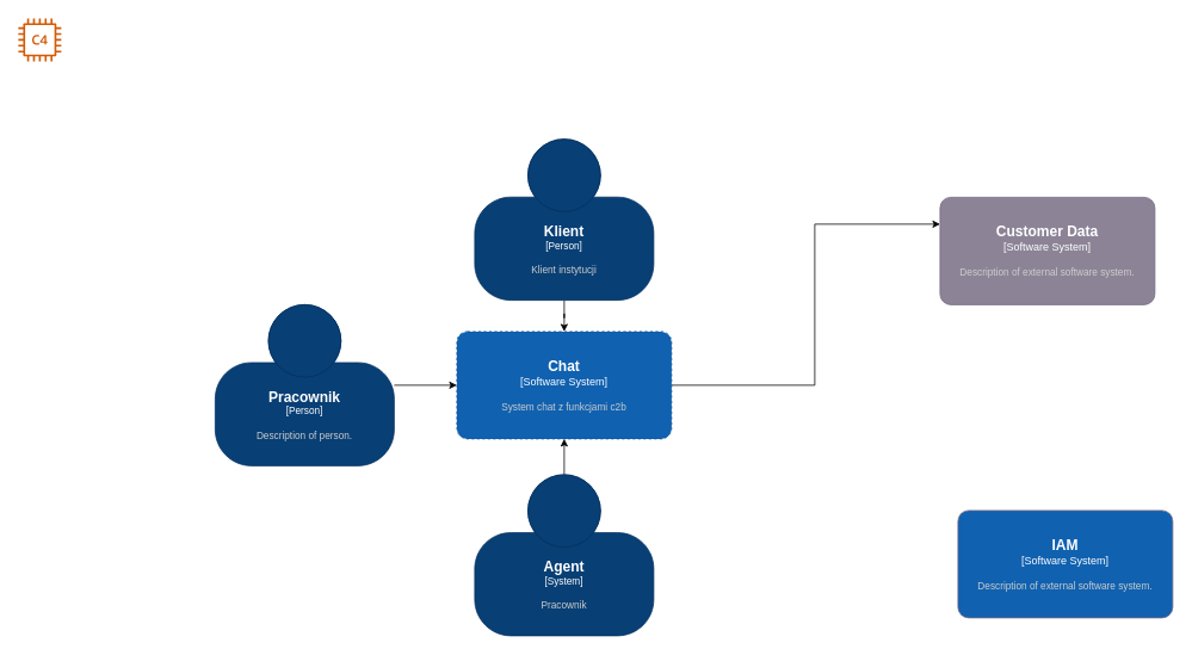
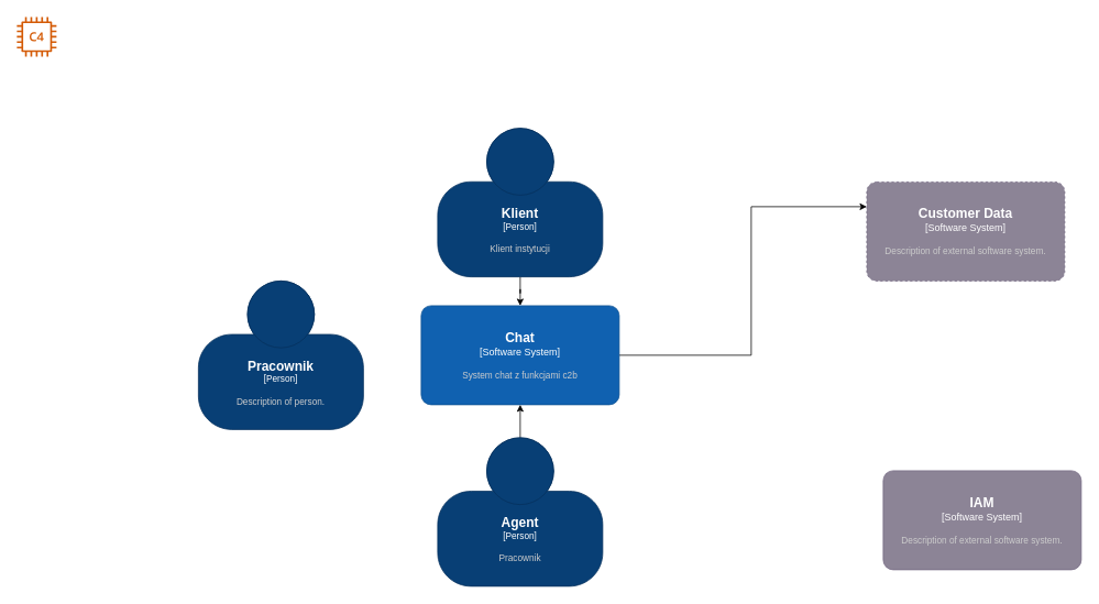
- <mxCell id="6" value="&lt;font style=&quot;font-size: 16px&quot;&gt;&lt;b&gt;Customer Data&lt;/b&gt;&lt;/font&gt;&lt;div&gt;[Software System]&lt;/div&gt;&lt;br&gt;&lt;div&gt;&lt;font style=&quot;font-size: 11px&quot;&gt;&lt;font color=&quot;#cccccc&quot;&gt;Description of external software system.&lt;/font&gt;&lt;/div&gt;" style="rounded=1;whiteSpace=wrap;html=1;labelBackgroundColor=none;fillColor=#8C8496;fontColor=#ffffff;align=center;arcSize=10;strokeColor=#736782;metaEdit=1;resizable=0;points=[[0.25,0,0],[0.5,0,0],[0.75,0,0],[1,0.25,0],[1,0.5,0],[1,0.75,0],[0.75,1,0],[0.5,1,0],[0.25,1,0],[0,0.75,0],[0,0.5,0],[0,0.25,0]];" parent="1" vertex="1"><mxGeometry x="1050" y="220" width="240" height="120" as="geometry" /></mxCell>
+ <mxCell id="6" value="&lt;font style=&quot;font-size: 16px&quot;&gt;&lt;b&gt;Customer Data&lt;/b&gt;&lt;/font&gt;&lt;div&gt;[Software System]&lt;/div&gt;&lt;br&gt;&lt;div&gt;&lt;font style=&quot;font-size: 11px&quot;&gt;&lt;font color=&quot;#cccccc&quot;&gt;Description of external software system.&lt;/font&gt;&lt;/div&gt;" style="rounded=1;whiteSpace=wrap;html=1;labelBackgroundColor=none;fillColor=#8C8496;fontColor=#ffffff;align=center;arcSize=10;strokeColor=#736782;metaEdit=1;resizable=0;points=[[0.25,0,0],[0.5,0,0],[0.75,0,0],[1,0.25,0],[1,0.5,0],[1,0.75,0],[0.75,1,0],[0.5,1,0],[0.25,1,0],[0,0.75,0],[0,0.5,0],[0,0.25,0]];dashed=1;" parent="1" vertex="1"><mxGeometry x="1050" y="220" width="240" height="120" as="geometry" /></mxCell>
- <mxCell id="11" style="edgeStyle=orthogonalEdgeStyle;rounded=0;orthogonalLoop=1;jettySize=auto;html=1;" parent="1" source="12" target="5" edge="1"><mxGeometry relative="1" as="geometry" /></mxCell>
- <mxCell id="5" value="&lt;font style=&quot;font-size: 16px&quot;&gt;&lt;b&gt;Chat&lt;/b&gt;&lt;/font&gt;&lt;div&gt;[Software System]&lt;/div&gt;&lt;br&gt;&lt;div&gt;&lt;font style=&quot;font-size: 11px&quot;&gt;&lt;font color=&quot;#cccccc&quot;&gt;System chat z funkcjami c2b&lt;/font&gt;&lt;/div&gt;" style="rounded=1;whiteSpace=wrap;html=1;labelBackgroundColor=none;fillColor=#1061B0;fontColor=#ffffff;align=center;arcSize=10;strokeColor=#0D5091;metaEdit=1;resizable=0;points=[[0.25,0,0],[0.5,0,0],[0.75,0,0],[1,0.25,0],[1,0.5,0],[1,0.75,0],[0.75,1,0],[0.5,1,0],[0.25,1,0],[0,0.75,0],[0,0.5,0],[0,0.25,0]];dashed=1;" parent="1" vertex="1"><mxGeometry x="510" y="370" width="240" height="120" as="geometry" /></mxCell>
+ <mxCell id="5" value="&lt;font style=&quot;font-size: 16px&quot;&gt;&lt;b&gt;Chat&lt;/b&gt;&lt;/font&gt;&lt;div&gt;[Software System]&lt;/div&gt;&lt;br&gt;&lt;div&gt;&lt;font style=&quot;font-size: 11px&quot;&gt;&lt;font color=&quot;#cccccc&quot;&gt;System chat z funkcjami c2b&lt;/font&gt;&lt;/div&gt;" style="rounded=1;whiteSpace=wrap;html=1;labelBackgroundColor=none;fillColor=#1061B0;fontColor=#ffffff;align=center;arcSize=10;strokeColor=#0D5091;metaEdit=1;resizable=0;points=[[0.25,0,0],[0.5,0,0],[0.75,0,0],[1,0.25,0],[1,0.5,0],[1,0.75,0],[0.75,1,0],[0.5,1,0],[0.25,1,0],[0,0.75,0],[0,0.5,0],[0,0.25,0]];" parent="1" vertex="1"><mxGeometry x="510" y="370" width="240" height="120" as="geometry" /></mxCell>
- <mxCell id="8" value="&lt;font style=&quot;font-size: 16px&quot;&gt;&lt;b&gt;IAM&lt;/b&gt;&lt;/font&gt;&lt;div&gt;[Software System]&lt;/div&gt;&lt;br&gt;&lt;div&gt;&lt;font style=&quot;font-size: 11px&quot;&gt;&lt;font color=&quot;#cccccc&quot;&gt;Description of external software system.&lt;/font&gt;&lt;/div&gt;" style="rounded=1;whiteSpace=wrap;html=1;labelBackgroundColor=none;fillColor=#1061b0;fontColor=#ffffff;align=center;arcSize=10;strokeColor=#736782;metaEdit=1;resizable=0;points=[[0.25,0,0],[0.5,0,0],[0.75,0,0],[1,0.25,0],[1,0.5,0],[1,0.75,0],[0.75,1,0],[0.5,1,0],[0.25,1,0],[0,0.75,0],[0,0.5,0],[0,0.25,0]];" parent="1" vertex="1"><mxGeometry x="1070" y="570" width="240" height="120" as="geometry" /></mxCell>
+ <mxCell id="8" value="&lt;font style=&quot;font-size: 16px&quot;&gt;&lt;b&gt;IAM&lt;/b&gt;&lt;/font&gt;&lt;div&gt;[Software System]&lt;/div&gt;&lt;br&gt;&lt;div&gt;&lt;font style=&quot;font-size: 11px&quot;&gt;&lt;font color=&quot;#cccccc&quot;&gt;Description of external software system.&lt;/font&gt;&lt;/div&gt;" style="rounded=1;whiteSpace=wrap;html=1;labelBackgroundColor=none;fillColor=#8C8496;fontColor=#ffffff;align=center;arcSize=10;strokeColor=#736782;metaEdit=1;resizable=0;points=[[0.25,0,0],[0.5,0,0],[0.75,0,0],[1,0.25,0],[1,0.5,0],[1,0.75,0],[0.75,1,0],[0.5,1,0],[0.25,1,0],[0,0.75,0],[0,0.5,0],[0,0.25,0]];" parent="1" vertex="1"><mxGeometry x="1070" y="570" width="240" height="120" as="geometry" /></mxCell>
- <mxCell id="10" value="&lt;font style=&quot;font-size: 16px&quot;&gt;&lt;b&gt;Agent&lt;/b&gt;&lt;/font&gt;&lt;div&gt;[System]&lt;/div&gt;&lt;br&gt;&lt;div&gt;&lt;font style=&quot;font-size: 11px&quot;&gt;&lt;font color=&quot;#cccccc&quot;&gt;Pracownik  &lt;/font&gt;&lt;/div&gt;" style="html=1;fontSize=11;dashed=0;whiteSpace=wrap;fillColor=#083F75;strokeColor=#06315C;fontColor=#ffffff;shape=mxgraph.c4.person2;align=center;metaEdit=1;points=[[0.5,0,0],[1,0.5,0],[1,0.75,0],[0.75,1,0],[0.5,1,0],[0.25,1,0],[0,0.75,0],[0,0.5,0]];resizable=0;" parent="1" vertex="1"><mxGeometry x="530" y="530" width="200" height="180" as="geometry" /></mxCell>
+ <mxCell id="10" value="&lt;font style=&quot;font-size: 16px&quot;&gt;&lt;b&gt;Agent&lt;/b&gt;&lt;/font&gt;&lt;div&gt;[Person]&lt;/div&gt;&lt;br&gt;&lt;div&gt;&lt;font style=&quot;font-size: 11px&quot;&gt;&lt;font color=&quot;#cccccc&quot;&gt;Pracownik  &lt;/font&gt;&lt;/div&gt;" style="html=1;fontSize=11;dashed=0;whiteSpace=wrap;fillColor=#083F75;strokeColor=#06315C;fontColor=#ffffff;shape=mxgraph.c4.person2;align=center;metaEdit=1;points=[[0.5,0,0],[1,0.5,0],[1,0.75,0],[0.75,1,0],[0.5,1,0],[0.25,1,0],[0,0.75,0],[0,0.5,0]];resizable=0;" parent="1" vertex="1"><mxGeometry x="530" y="530" width="200" height="180" as="geometry" /></mxCell>
